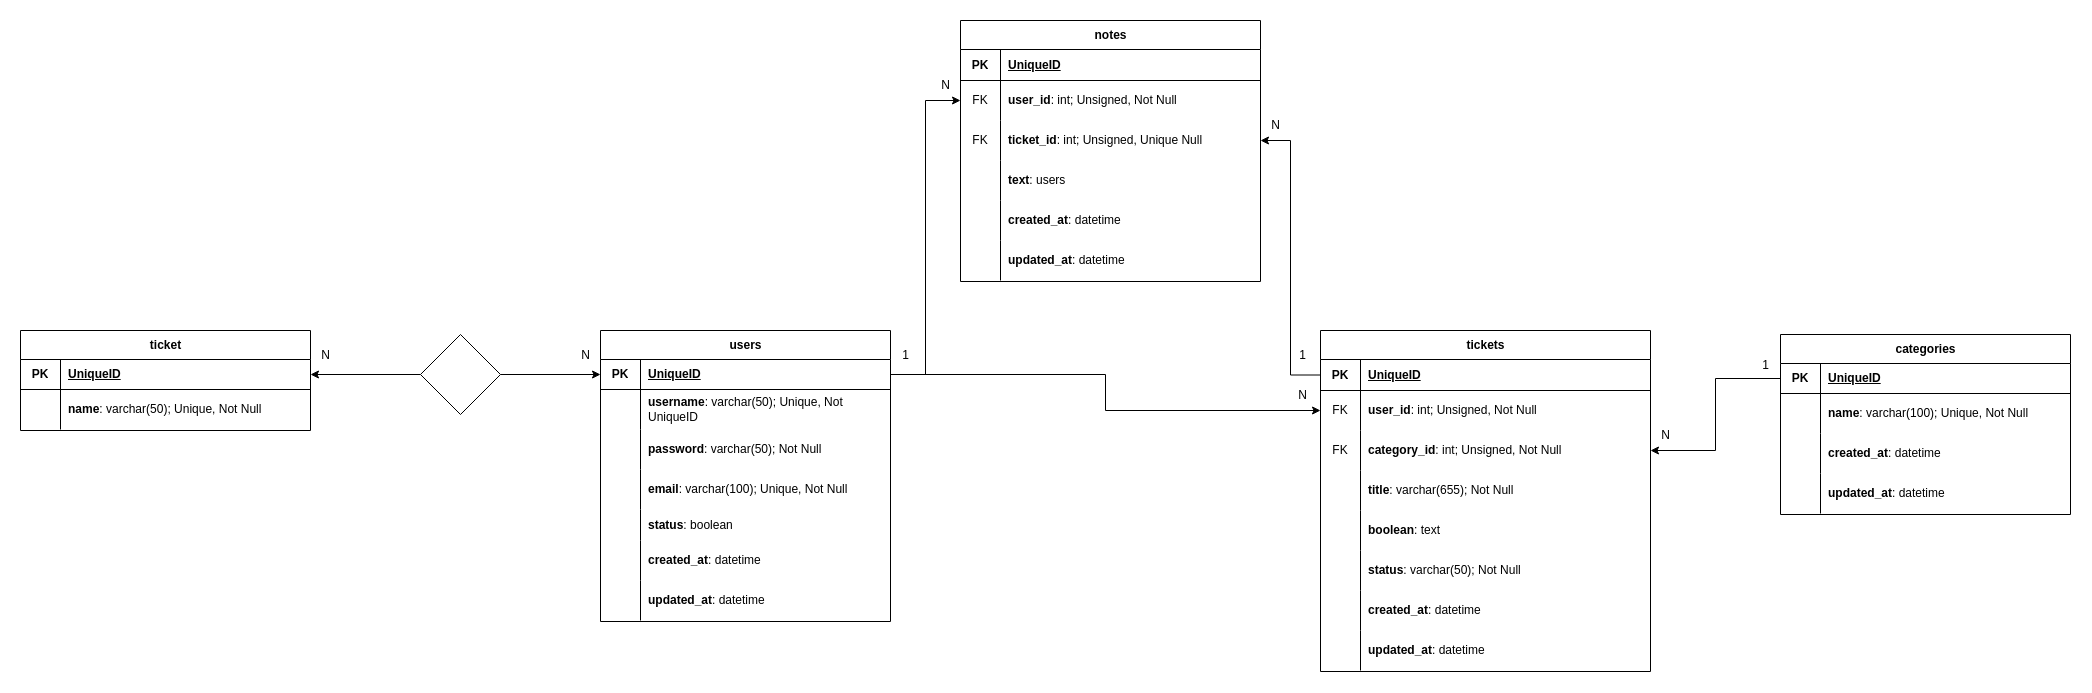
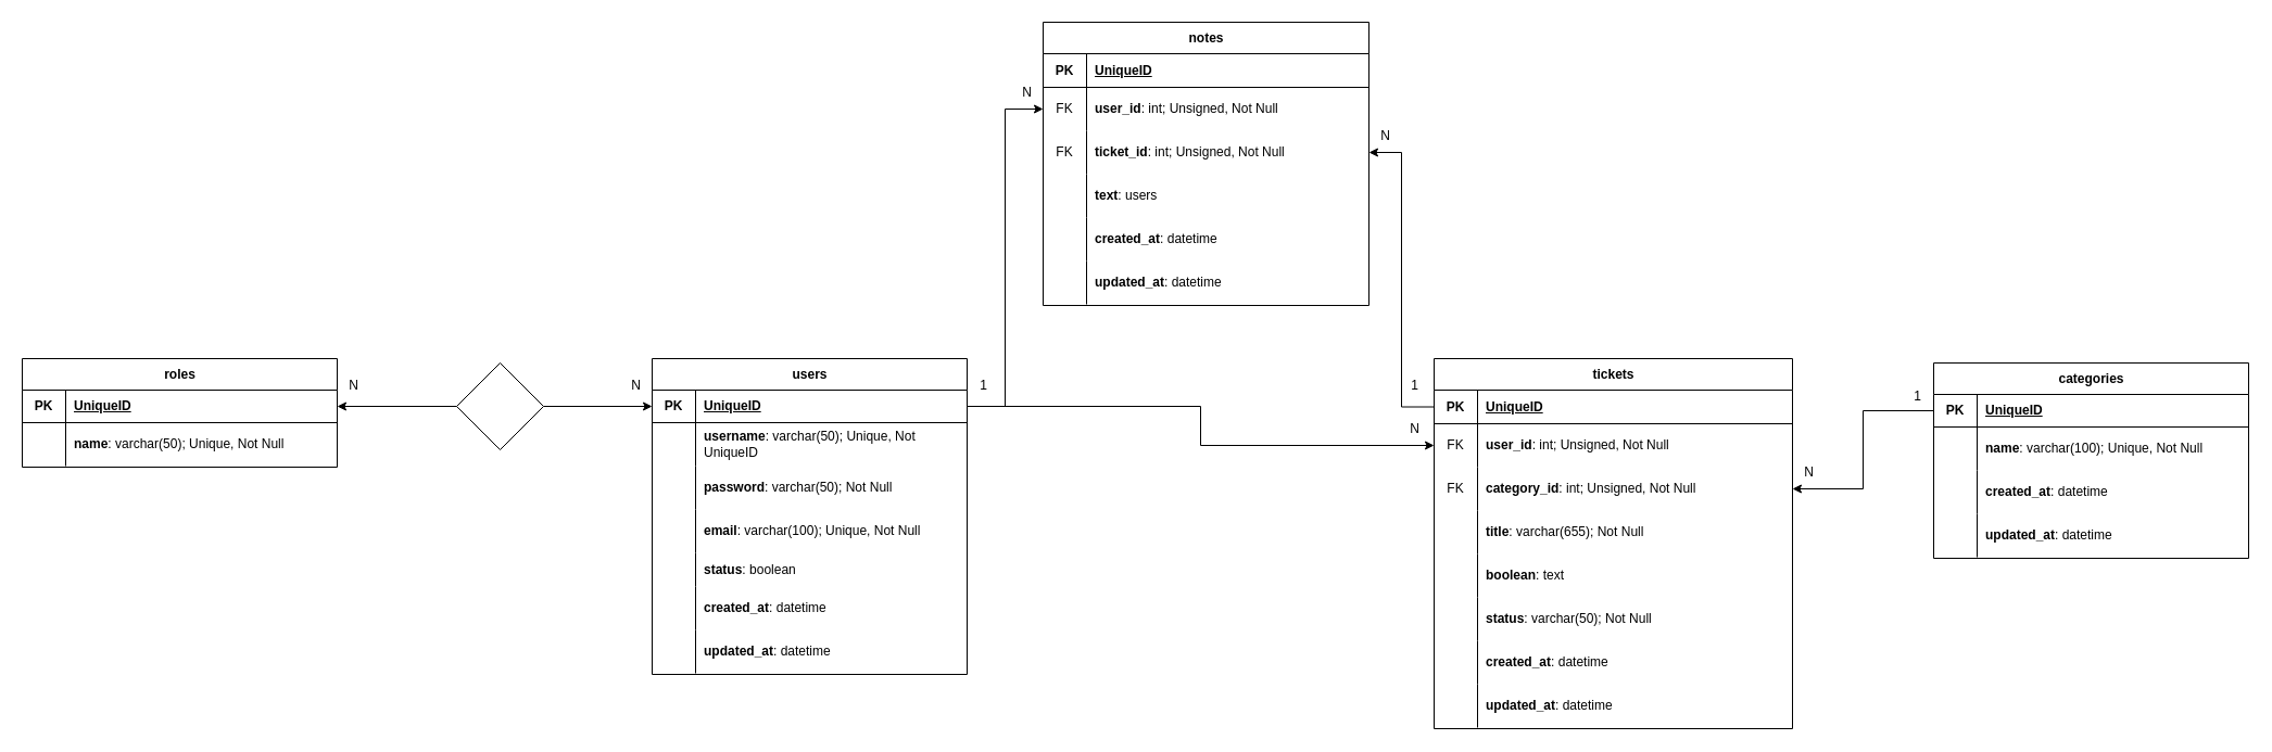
- <mxCell id="61" value="&lt;b&gt;ticket_id&lt;/b&gt;: int; Unsigned, Unique Null&lt;b&gt;&amp;nbsp;&lt;/b&gt;" style="shape=partialRectangle;connectable=0;fillColor=none;top=0;left=0;bottom=0;right=0;align=left;spacingLeft=6;overflow=hidden;whiteSpace=wrap;html=1;" parent="59" vertex="1"><mxGeometry x="40" width="260" height="40" as="geometry"><mxRectangle width="260" height="40" as="alternateBounds" /></mxGeometry></mxCell>
+ <mxCell id="61" value="&lt;b&gt;ticket_id&lt;/b&gt;: int; Unsigned, Not Null&lt;b&gt;&amp;nbsp;&lt;/b&gt;" style="shape=partialRectangle;connectable=0;fillColor=none;top=0;left=0;bottom=0;right=0;align=left;spacingLeft=6;overflow=hidden;whiteSpace=wrap;html=1;" parent="59" vertex="1"><mxGeometry x="40" width="260" height="40" as="geometry"><mxRectangle width="260" height="40" as="alternateBounds" /></mxGeometry></mxCell>
- <mxCell id="72" value="ticket" style="shape=table;startSize=29;container=1;collapsible=1;childLayout=tableLayout;fixedRows=1;rowLines=0;fontStyle=1;align=center;resizeLast=1;html=1;" parent="1" vertex="1"><mxGeometry x="20" y="330" width="290" height="100" as="geometry"><mxRectangle x="250" y="-110" width="70" height="30" as="alternateBounds" /></mxGeometry></mxCell>
+ <mxCell id="72" value="roles" style="shape=table;startSize=29;container=1;collapsible=1;childLayout=tableLayout;fixedRows=1;rowLines=0;fontStyle=1;align=center;resizeLast=1;html=1;" parent="1" vertex="1"><mxGeometry x="20" y="330" width="290" height="100" as="geometry"><mxRectangle x="250" y="-110" width="70" height="30" as="alternateBounds" /></mxGeometry></mxCell>
